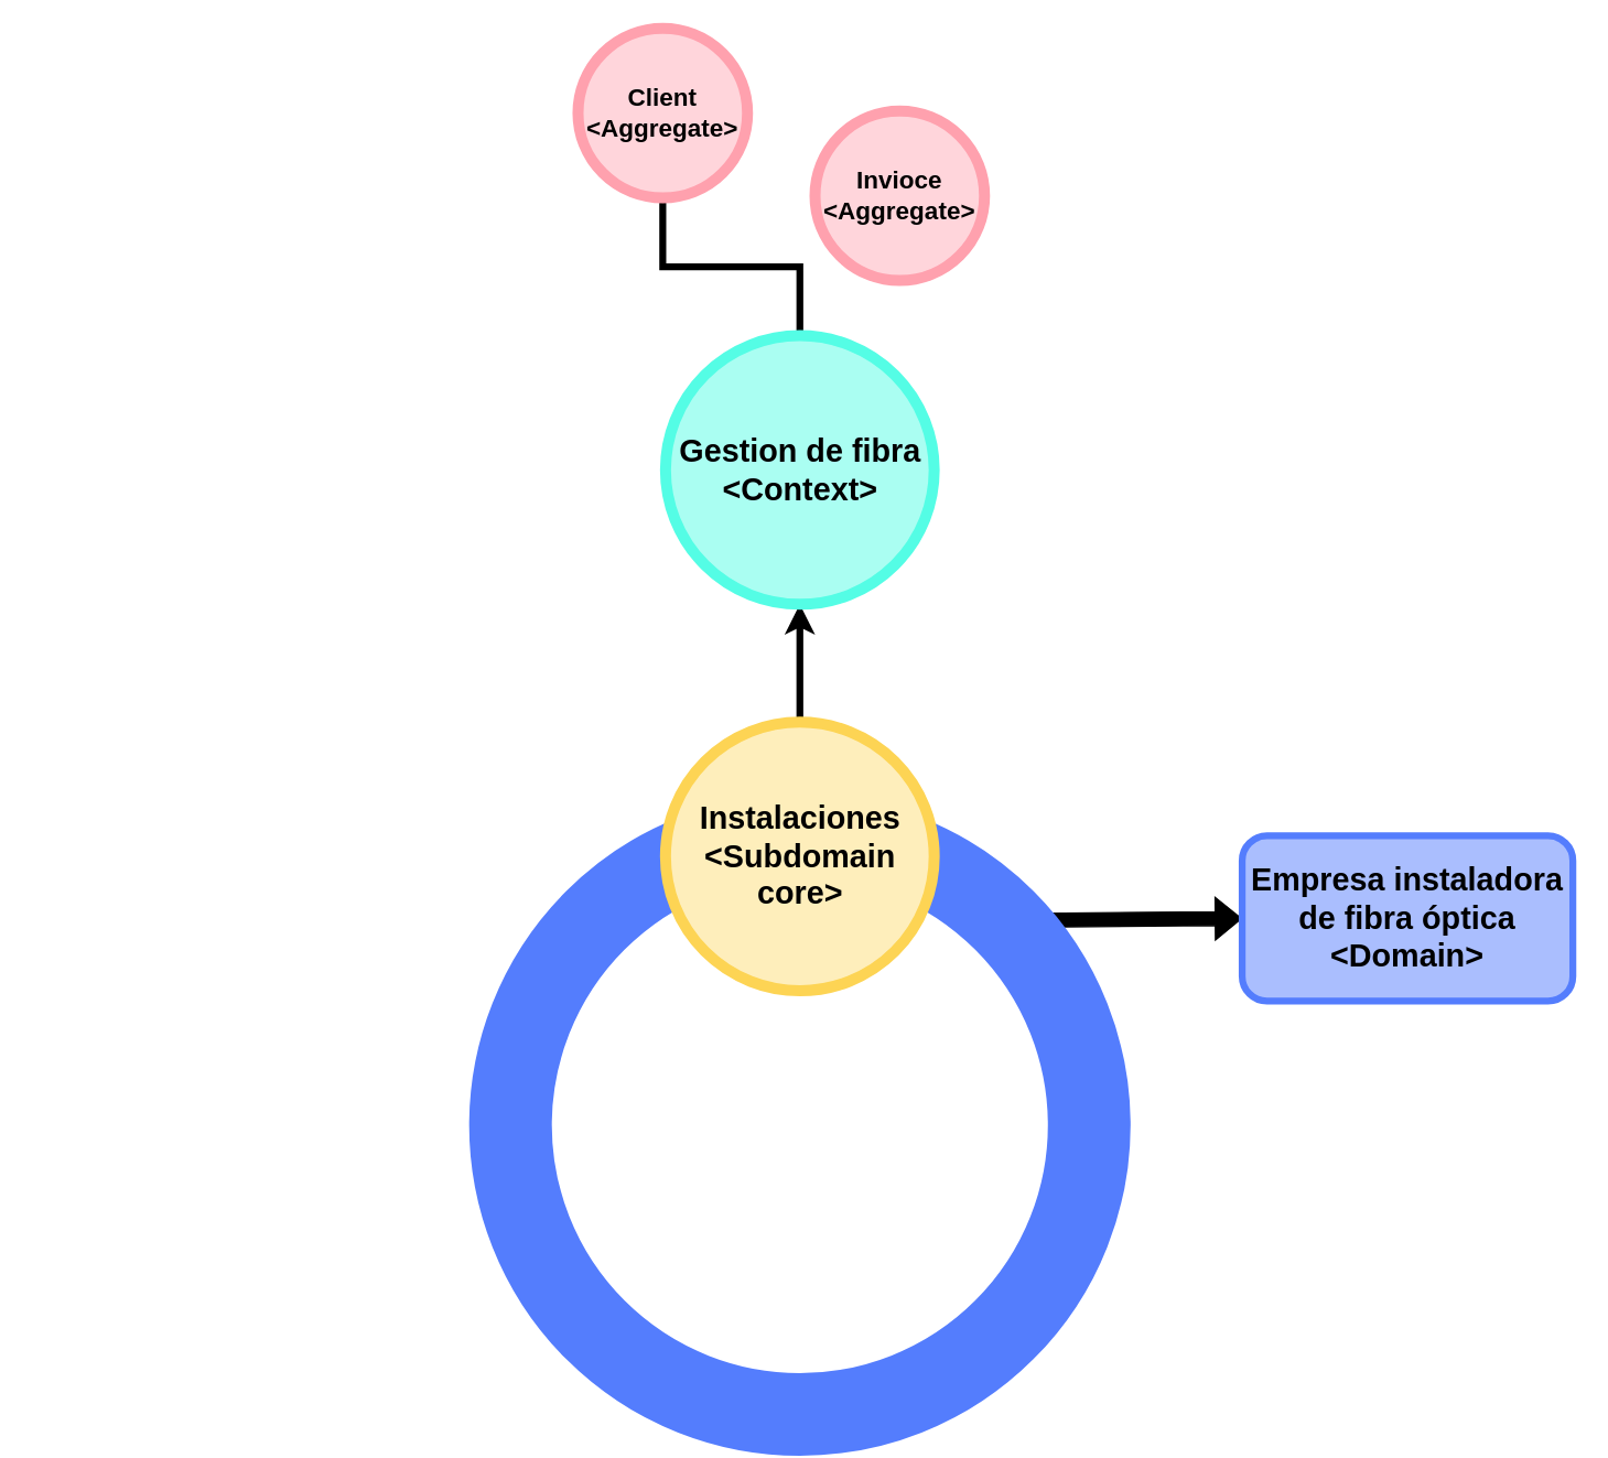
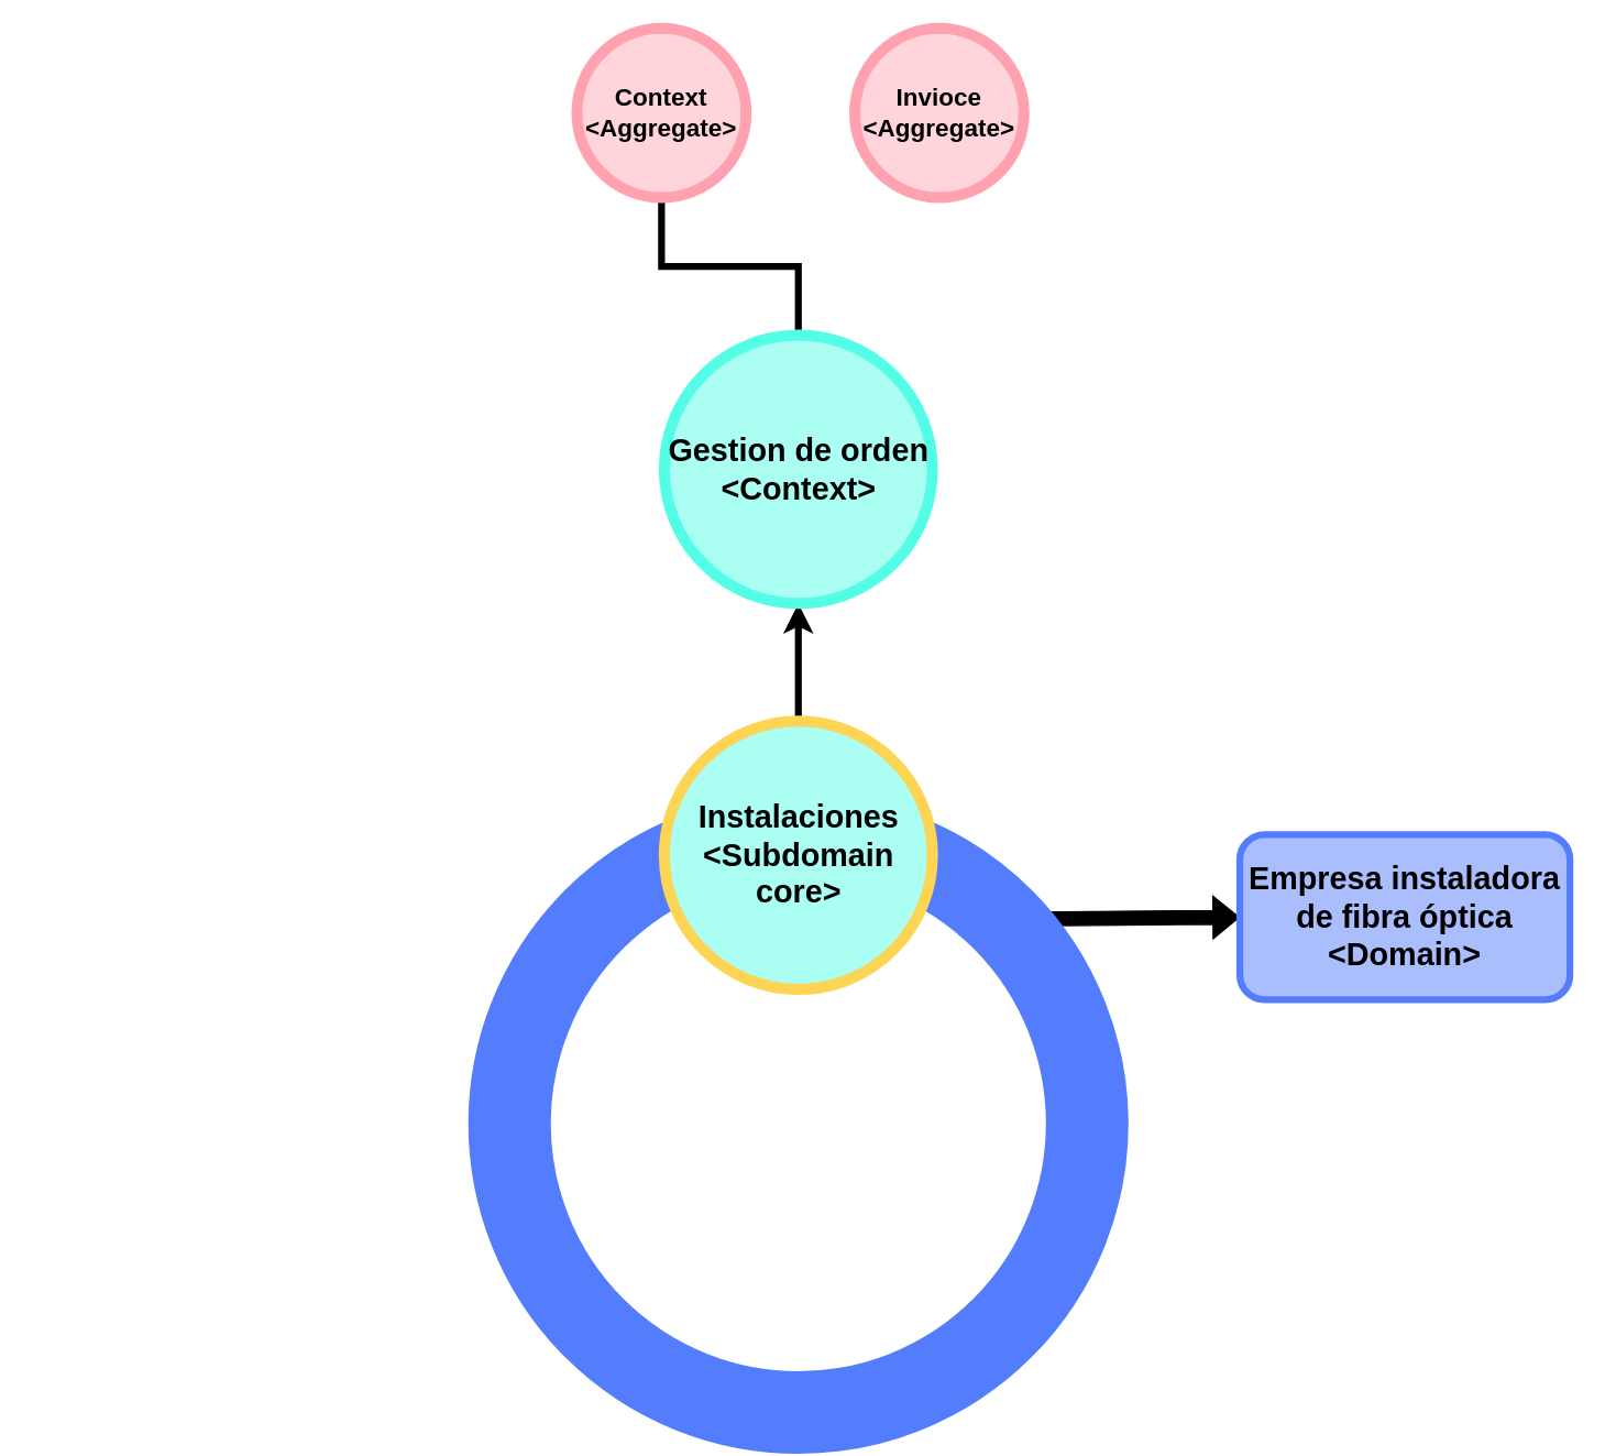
- <mxCell id="13" value="Client&lt;br style=&quot;font-size: 18px;&quot;&gt;&amp;lt;Aggregate&amp;gt;" style="ellipse;html=1;aspect=fixed;shadow=0;sketch=0;fillStyle=auto;fontFamily=Helvetica;fontSize=18;fillColor=#ffd5db;strokeColor=#Ffa1ae;strokeWidth=8;fontStyle=1;whiteSpace=wrap;fontColor=#000000;" parent="1" vertex="1"><mxGeometry x="419" y="20" width="123" height="123" as="geometry" /></mxCell>
+ <mxCell id="13" value="Context&lt;br style=&quot;font-size: 18px;&quot;&gt;&amp;lt;Aggregate&amp;gt;" style="ellipse;html=1;aspect=fixed;shadow=0;sketch=0;fillStyle=auto;fontFamily=Helvetica;fontSize=18;fillColor=#ffd5db;strokeColor=#Ffa1ae;strokeWidth=8;fontStyle=1;whiteSpace=wrap;fontColor=#000000;" parent="1" vertex="1"><mxGeometry x="419" y="20" width="123" height="123" as="geometry" /></mxCell>
- <mxCell id="14" value="Invioce&lt;br&gt;&amp;lt;Aggregate&amp;gt;" style="ellipse;html=1;aspect=fixed;shadow=0;sketch=0;fillStyle=auto;fontFamily=Helvetica;fontSize=18;fillColor=#ffd5db;strokeColor=#Ffa1ae;strokeWidth=8;fontStyle=1;whiteSpace=wrap;fontColor=#000000;" parent="1" vertex="1"><mxGeometry x="591" y="80" width="123" height="123" as="geometry" /></mxCell>
+ <mxCell id="14" value="Invioce&lt;br&gt;&amp;lt;Aggregate&amp;gt;" style="ellipse;html=1;aspect=fixed;shadow=0;sketch=0;fillStyle=auto;fontFamily=Helvetica;fontSize=18;fillColor=#ffd5db;strokeColor=#Ffa1ae;strokeWidth=8;fontStyle=1;whiteSpace=wrap;fontColor=#000000;" parent="1" vertex="1"><mxGeometry x="621" y="20" width="123" height="123" as="geometry" /></mxCell>
- <mxCell id="10" value="Gestion de fibra&lt;br style=&quot;border-color: var(--border-color);&quot;&gt;&amp;lt;Context&amp;gt;" style="ellipse;html=1;aspect=fixed;shadow=0;sketch=0;fillStyle=auto;fontFamily=Helvetica;fontSize=23;fillColor=#AAFEF2;strokeColor=#54FDE5;strokeWidth=8;fontStyle=1;whiteSpace=wrap;fontColor=#000000;" parent="1" vertex="1"><mxGeometry x="482.5" y="243" width="195" height="195" as="geometry" /></mxCell>
+ <mxCell id="10" value="Gestion de orden&lt;br style=&quot;border-color: var(--border-color);&quot;&gt;&amp;lt;Context&amp;gt;" style="ellipse;html=1;aspect=fixed;shadow=0;sketch=0;fillStyle=auto;fontFamily=Helvetica;fontSize=23;fillColor=#AAFEF2;strokeColor=#54FDE5;strokeWidth=8;fontStyle=1;whiteSpace=wrap;fontColor=#000000;" parent="1" vertex="1"><mxGeometry x="482.5" y="243" width="195" height="195" as="geometry" /></mxCell>
- <mxCell id="6" value="Instalaciones&lt;br&gt;&amp;lt;Subdomain core&amp;gt;" style="ellipse;html=1;aspect=fixed;shadow=0;sketch=0;fillStyle=auto;fontFamily=Helvetica;fontSize=23;fillColor=#feeebb;strokeColor=#fdd454;strokeWidth=8;fontColor=#000000;fontStyle=1;whiteSpace=wrap;" parent="1" vertex="1"><mxGeometry x="482.5" y="523.5" width="195" height="195" as="geometry" /></mxCell>
+ <mxCell id="6" value="Instalaciones&lt;br&gt;&amp;lt;Subdomain core&amp;gt;" style="ellipse;html=1;aspect=fixed;shadow=0;sketch=0;fillStyle=auto;fontFamily=Helvetica;fontSize=23;fillColor=#aafef2;strokeColor=#fdd454;strokeWidth=8;fontColor=#000000;fontStyle=1;whiteSpace=wrap;" parent="1" vertex="1"><mxGeometry x="482.5" y="523.5" width="195" height="195" as="geometry" /></mxCell>
